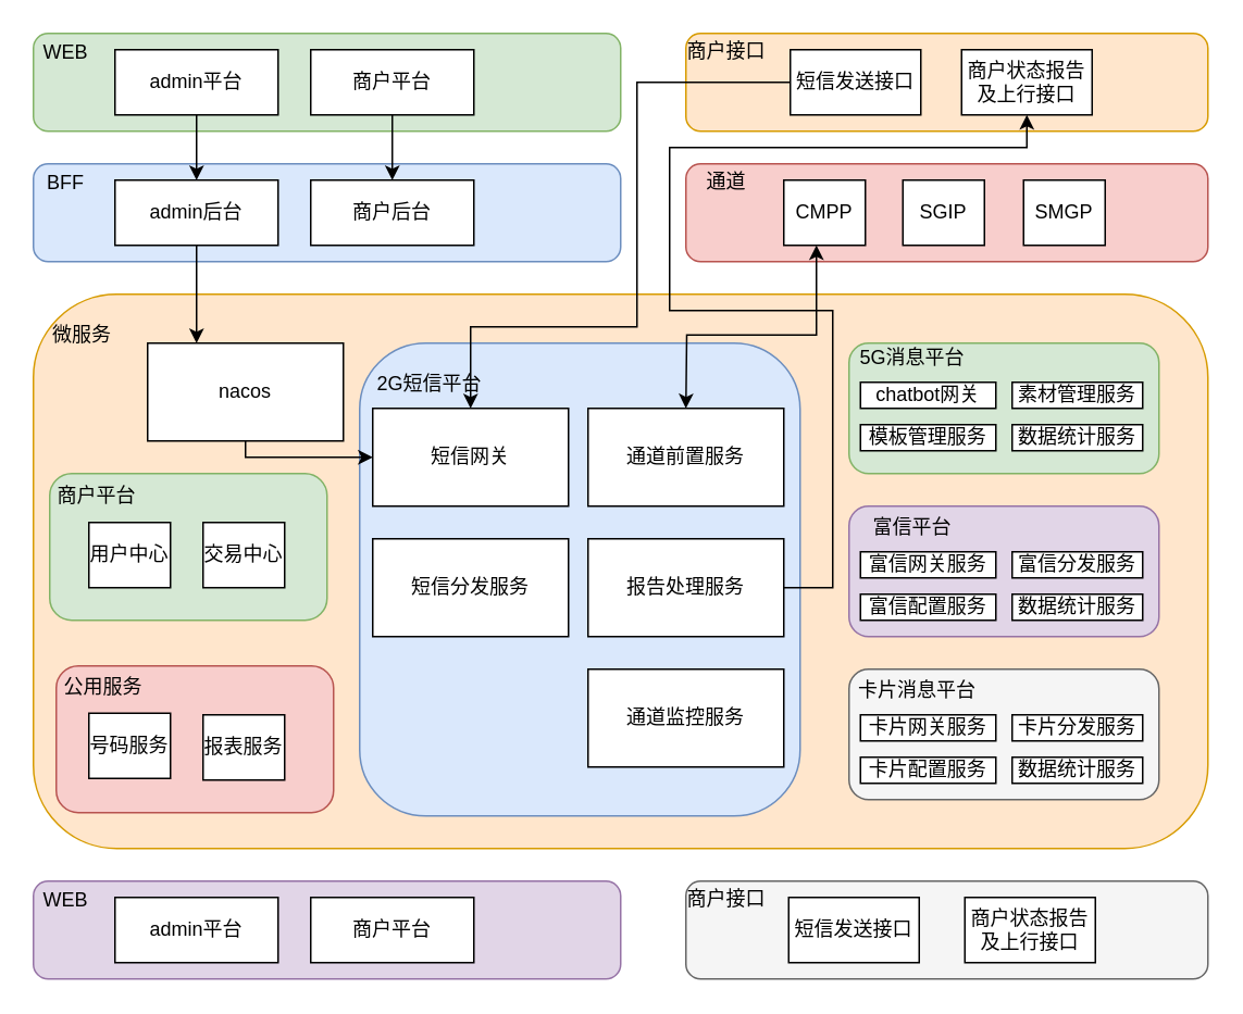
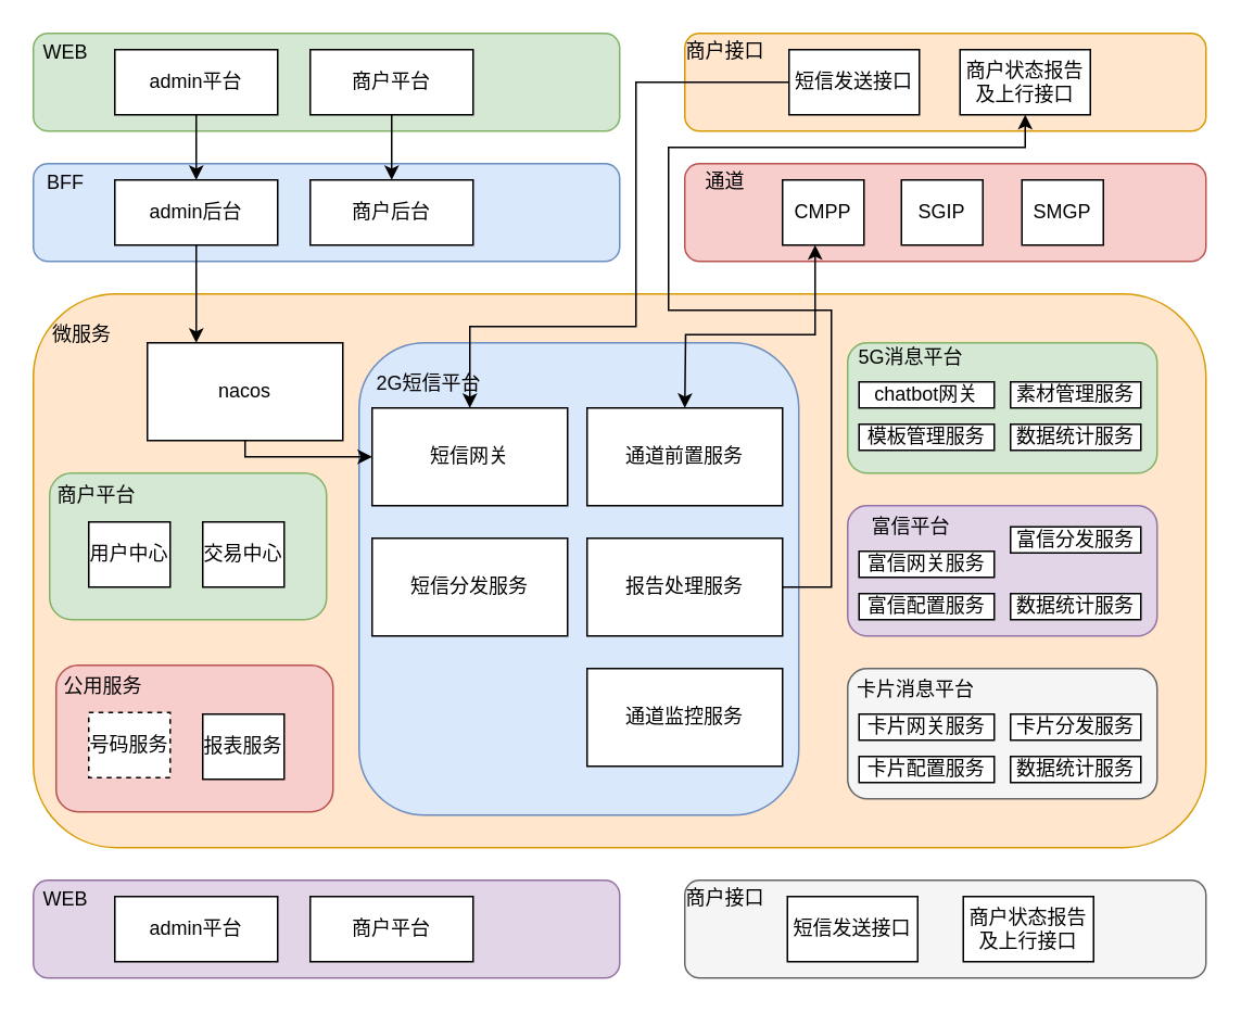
- <mxCell id="66" value="富信分发服务" style="rounded=0;whiteSpace=wrap;html=1;shadow=0;glass=0;sketch=0;strokeColor=default;gradientColor=none;" vertex="1" parent="1"><mxGeometry x="620" y="338" width="80" height="16" as="geometry" /></mxCell>
+ <mxCell id="66" value="富信分发服务" style="rounded=0;whiteSpace=wrap;html=1;shadow=0;glass=0;sketch=0;strokeColor=default;gradientColor=none;" vertex="1" parent="1"><mxGeometry x="620" y="323" width="80" height="16" as="geometry" /></mxCell>
- <mxCell id="41" value="号码服务" style="rounded=0;whiteSpace=wrap;html=1;shadow=0;glass=0;sketch=0;strokeColor=default;gradientColor=none;" vertex="1" parent="1"><mxGeometry x="54" y="437" width="50" height="40" as="geometry" /></mxCell>
+ <mxCell id="41" value="号码服务" style="rounded=0;whiteSpace=wrap;html=1;shadow=0;glass=0;sketch=0;strokeColor=default;gradientColor=none;dashed=1;" vertex="1" parent="1"><mxGeometry x="54" y="437" width="50" height="40" as="geometry" /></mxCell>
